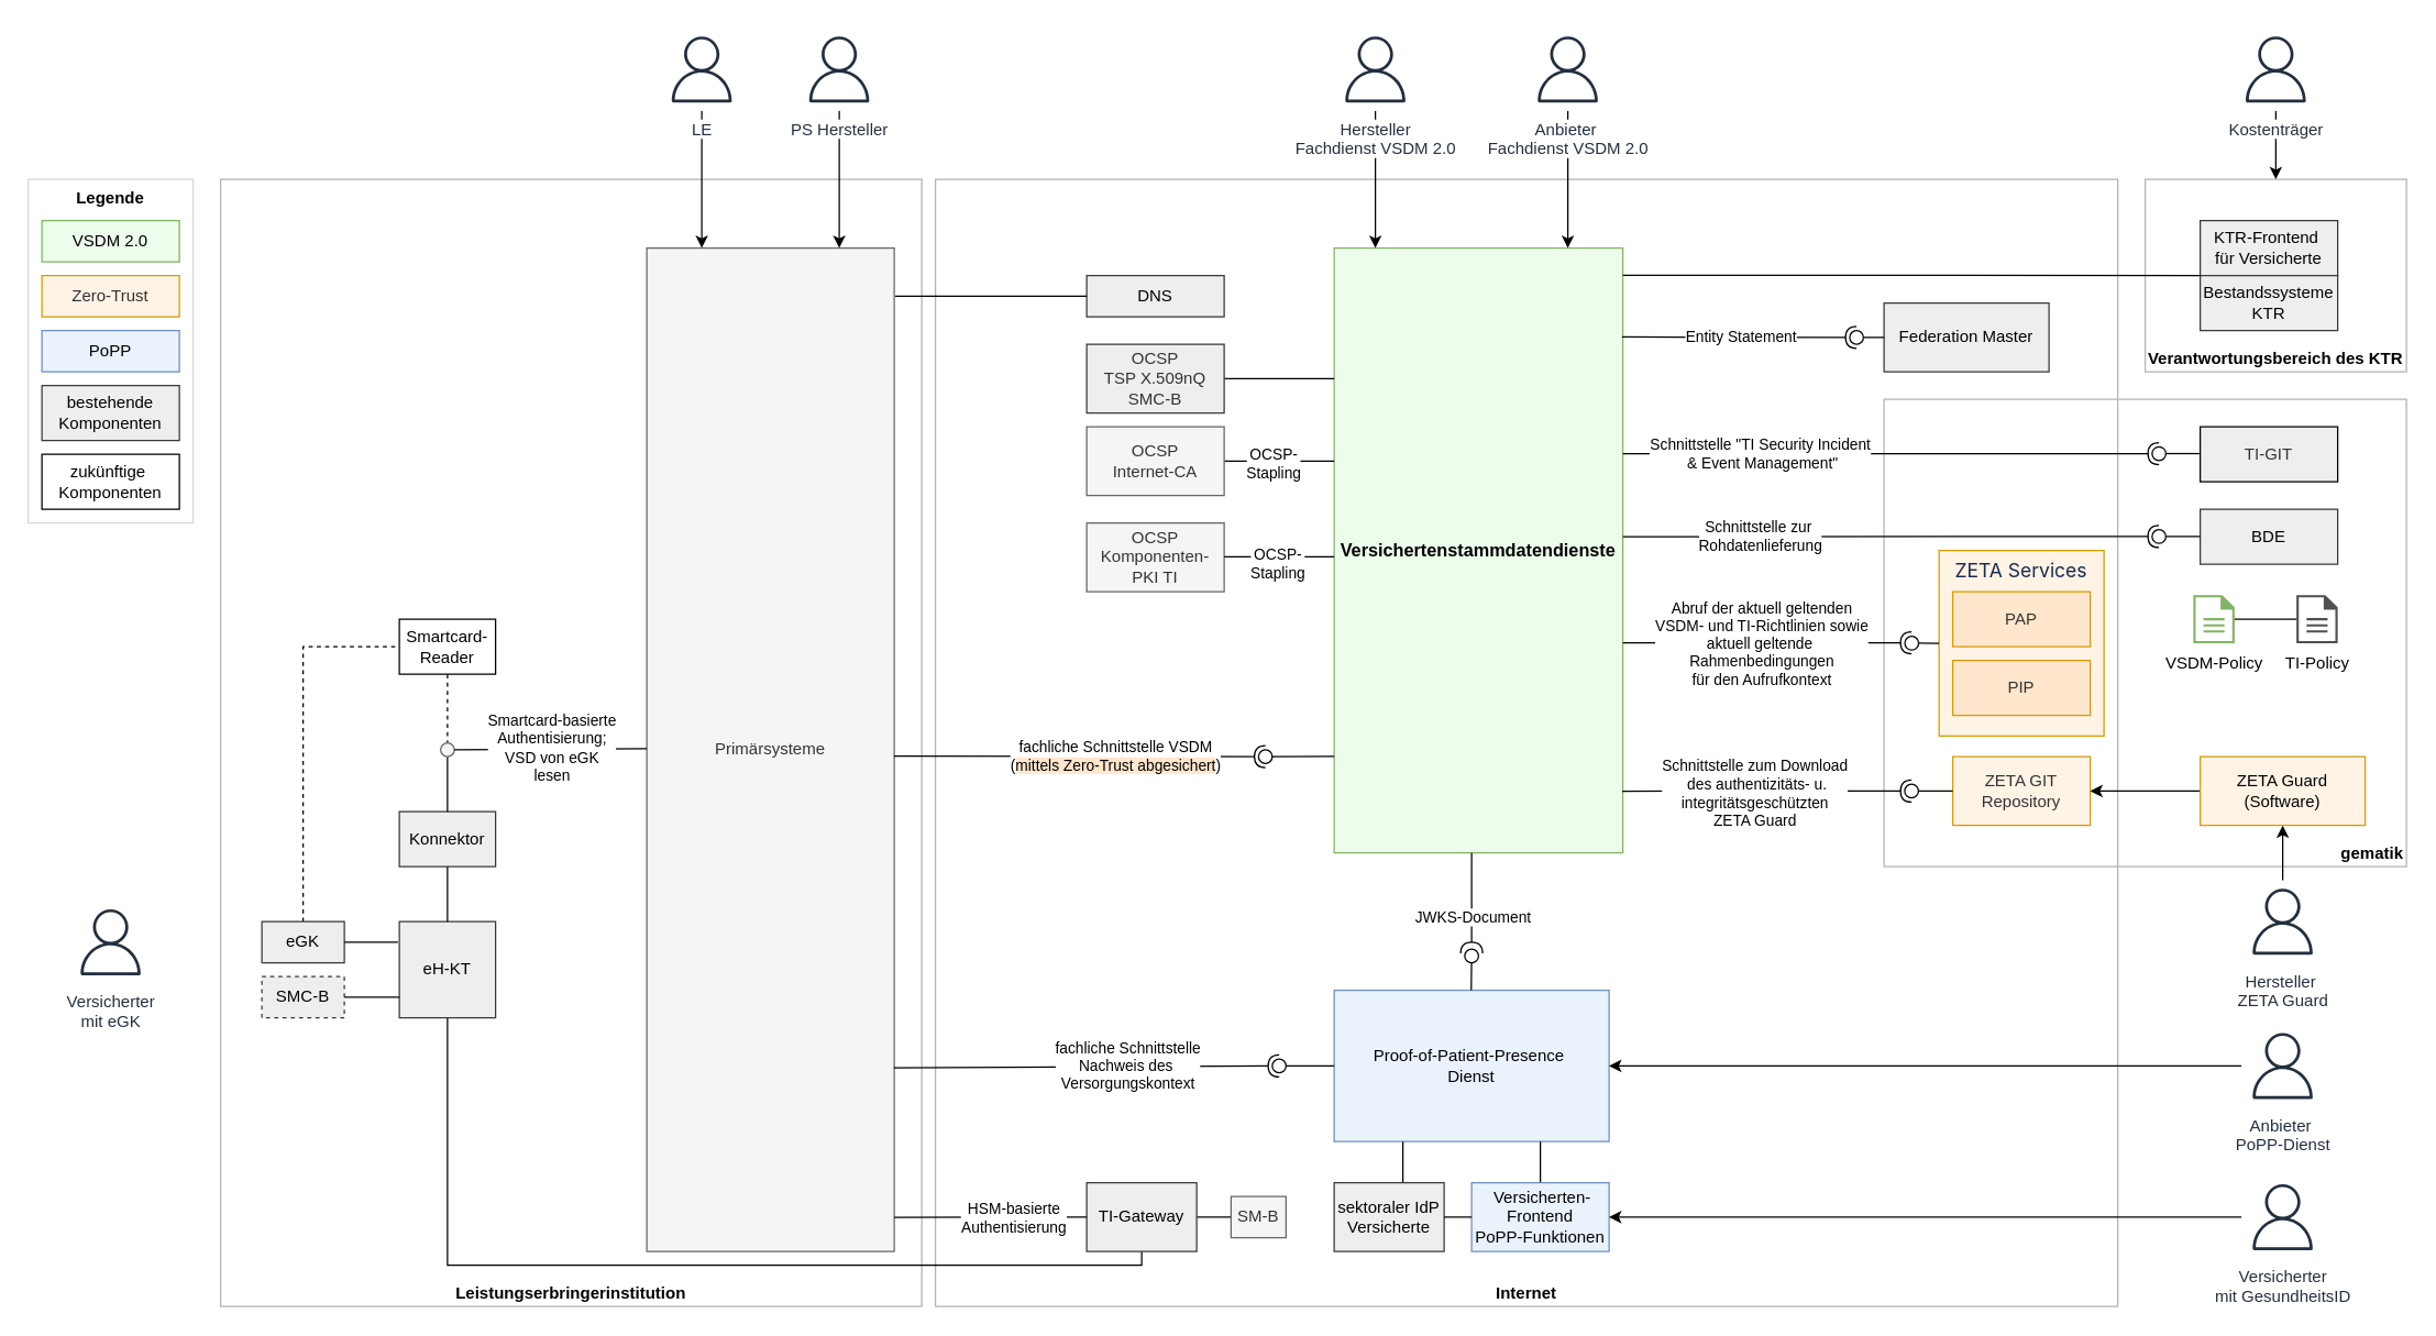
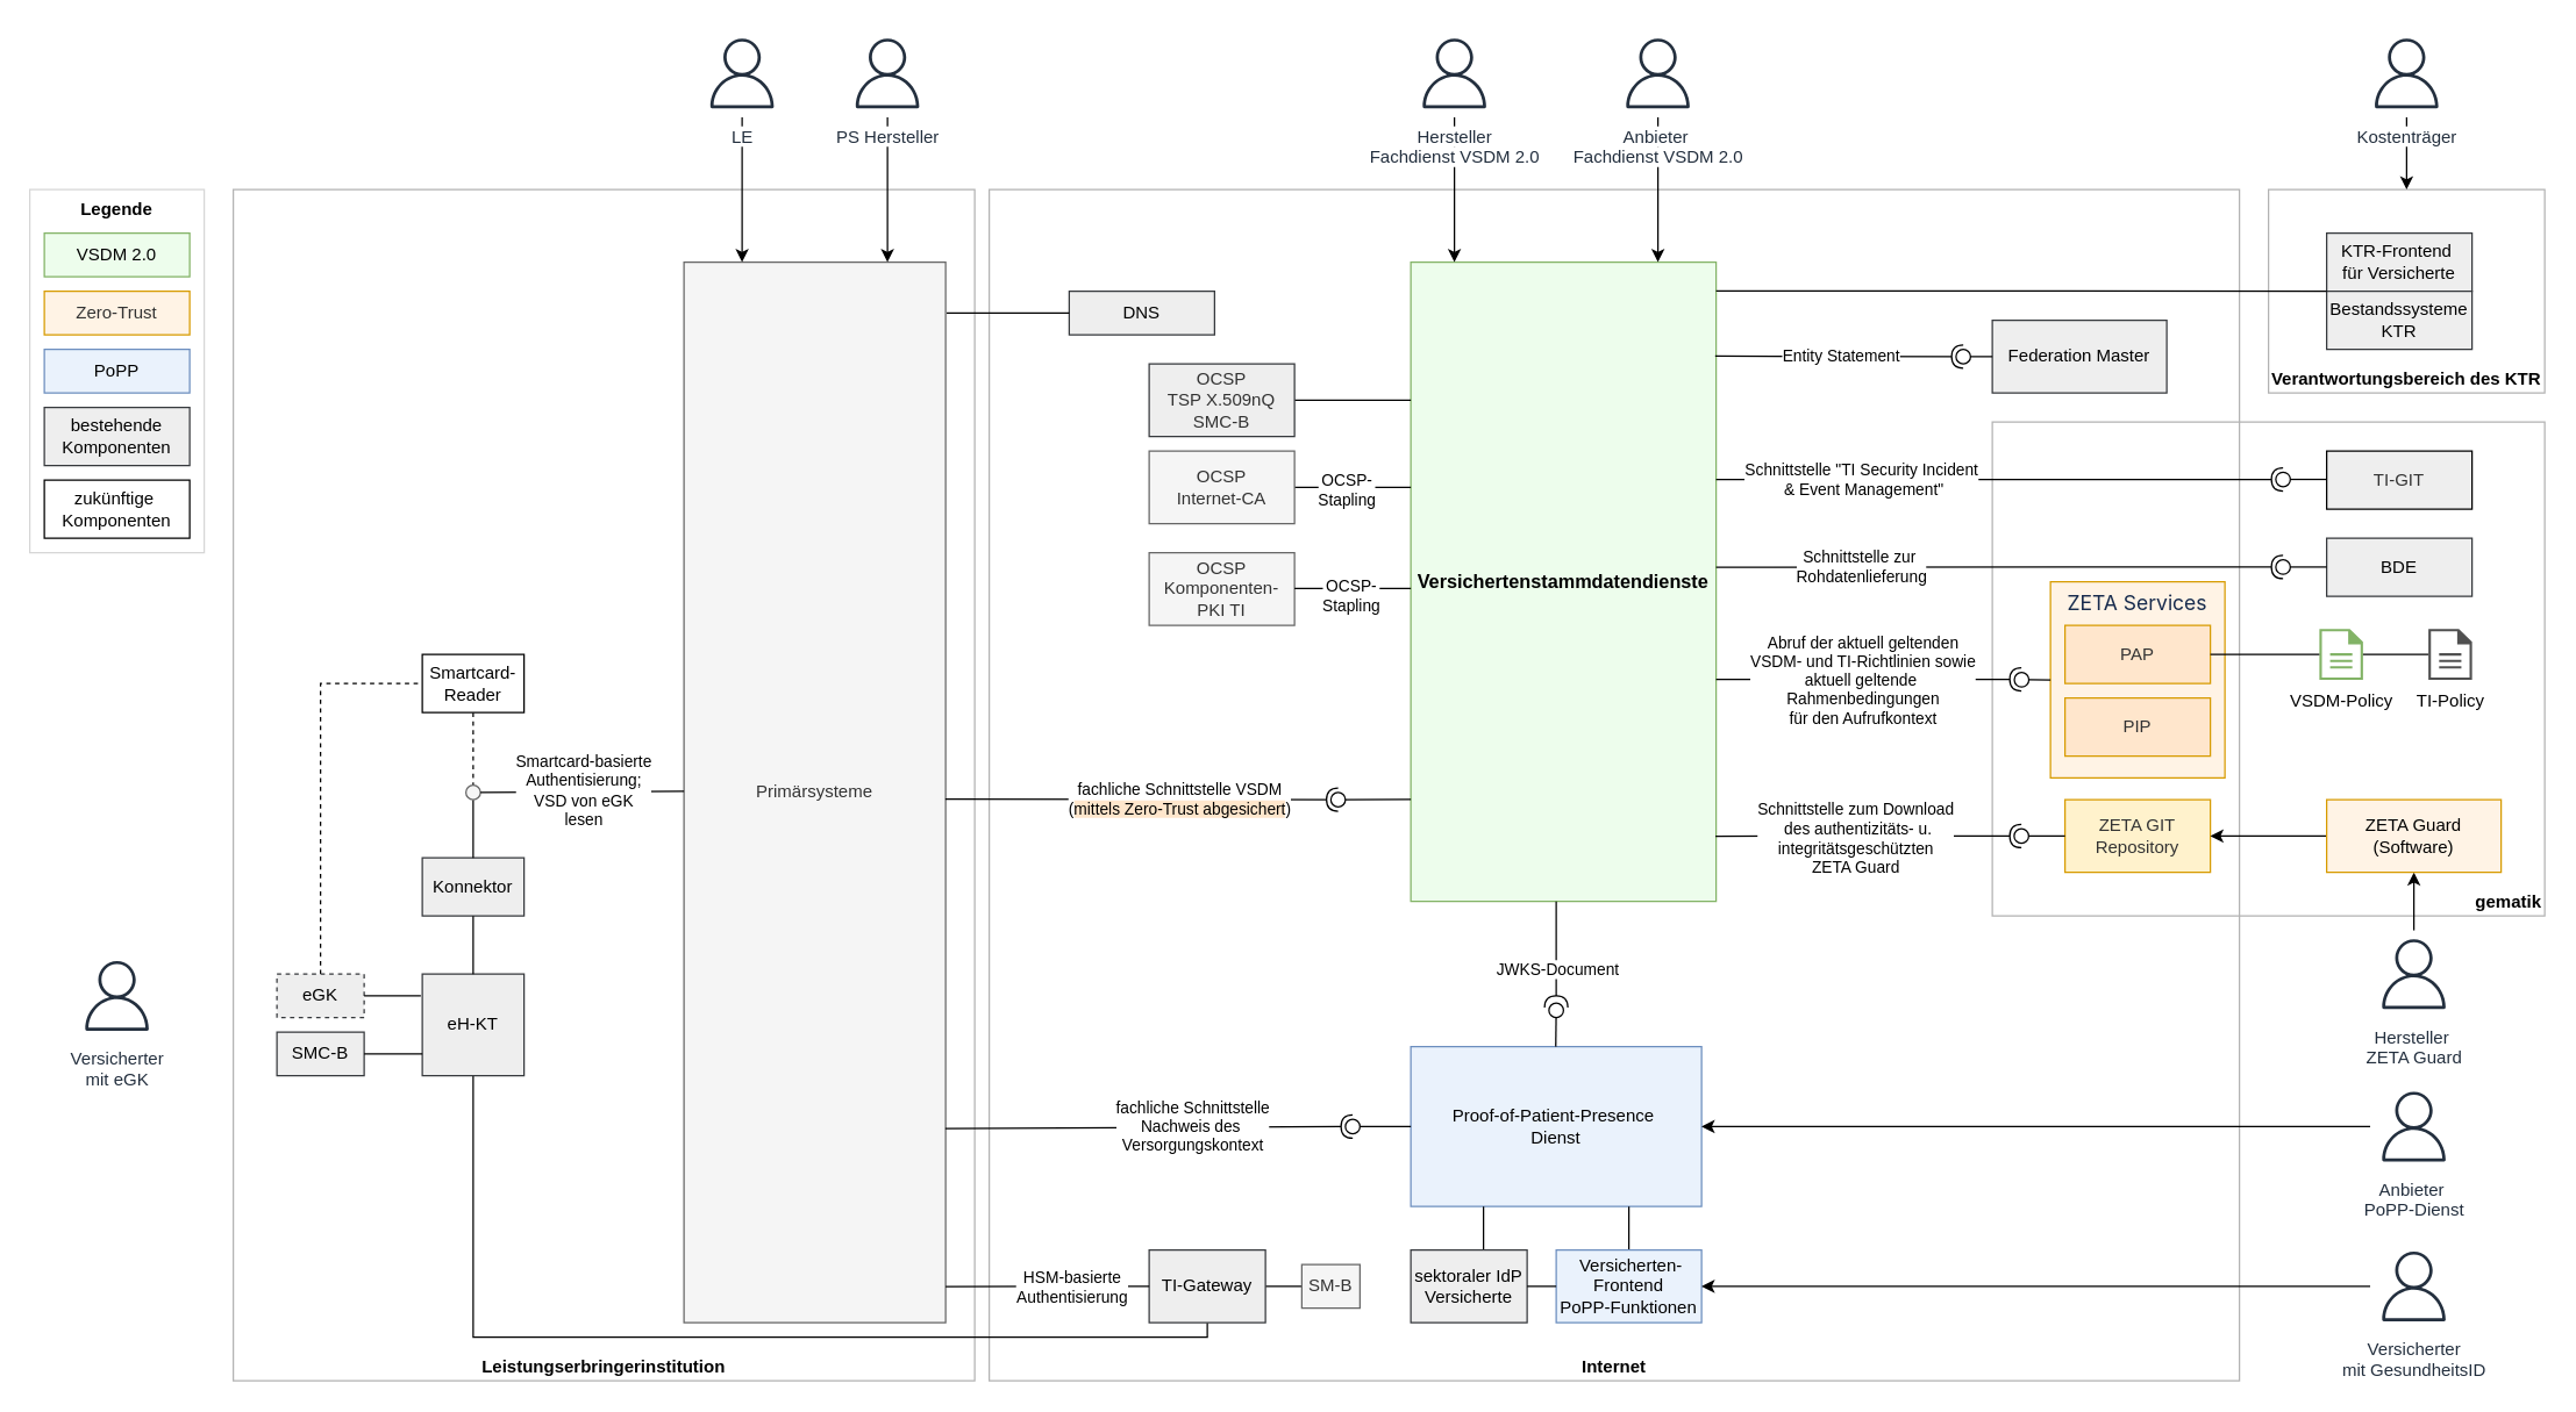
- <mxCell id="31" value="&lt;div&gt;DNS&lt;/div&gt;" style="rounded=0;whiteSpace=wrap;html=1;fillColor=#eeeeee;strokeColor=#36393d;" parent="1" vertex="1"><mxGeometry x="790" y="200" width="100" height="30" as="geometry" /></mxCell>
+ <mxCell id="31" value="&lt;div&gt;DNS&lt;/div&gt;" style="rounded=0;whiteSpace=wrap;html=1;fillColor=#eeeeee;strokeColor=#36393d;" parent="1" vertex="1"><mxGeometry x="735" y="200" width="100" height="30" as="geometry" /></mxCell>
+ <mxCell id="88" value="" style="edgeStyle=orthogonalEdgeStyle;rounded=0;orthogonalLoop=1;jettySize=auto;html=1;endArrow=none;endFill=0;entryX=1;entryY=0.5;entryDx=0;entryDy=0;" parent="1" source="30" target="87" edge="1"><mxGeometry relative="1" as="geometry"><Array as="points"><mxPoint x="1550" y="450" /><mxPoint x="1550" y="450" /></Array><mxPoint x="1550" y="460" as="targetPoint" /><mxPoint x="1320" y="590" as="sourcePoint" /></mxGeometry></mxCell>
- <mxCell id="27" value="&lt;div style=&quot;color: rgb(51, 51, 51);&quot;&gt;ZETA GIT Repository&lt;/div&gt;" style="rounded=0;whiteSpace=wrap;html=1;fillColor=#FFF3E5;strokeColor=#D79B00;" parent="1" vertex="1"><mxGeometry x="1420" y="550" width="100" height="50" as="geometry" /></mxCell>
+ <mxCell id="27" value="&lt;div style=&quot;color: rgb(51, 51, 51);&quot;&gt;ZETA GIT Repository&lt;/div&gt;" style="rounded=0;whiteSpace=wrap;html=1;fillColor=#fff2cc;strokeColor=#D79B00;" parent="1" vertex="1"><mxGeometry x="1420" y="550" width="100" height="50" as="geometry" /></mxCell>
- <mxCell id="11" value="&lt;div&gt;eGK&lt;/div&gt;" style="rounded=0;whiteSpace=wrap;html=1;fillColor=#eeeeee;strokeColor=#36393d;" parent="1" vertex="1"><mxGeometry x="190" y="670" width="60" height="30" as="geometry" /></mxCell>
+ <mxCell id="11" value="&lt;div&gt;eGK&lt;/div&gt;" style="rounded=0;whiteSpace=wrap;html=1;fillColor=#eeeeee;strokeColor=#36393d;dashed=1;" parent="1" vertex="1"><mxGeometry x="190" y="670" width="60" height="30" as="geometry" /></mxCell>
- <mxCell id="12" value="&lt;div&gt;SMC-B&lt;/div&gt;" style="rounded=0;whiteSpace=wrap;html=1;fillColor=#eeeeee;strokeColor=#36393d;dashed=1;" parent="1" vertex="1"><mxGeometry x="190" y="710" width="60" height="30" as="geometry" /></mxCell>
+ <mxCell id="12" value="&lt;div&gt;SMC-B&lt;/div&gt;" style="rounded=0;whiteSpace=wrap;html=1;fillColor=#eeeeee;strokeColor=#36393d;" parent="1" vertex="1"><mxGeometry x="190" y="710" width="60" height="30" as="geometry" /></mxCell>
